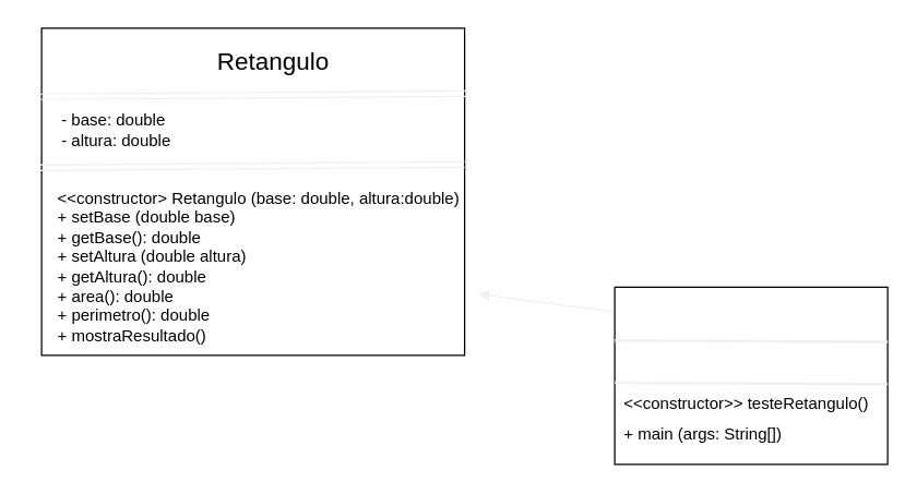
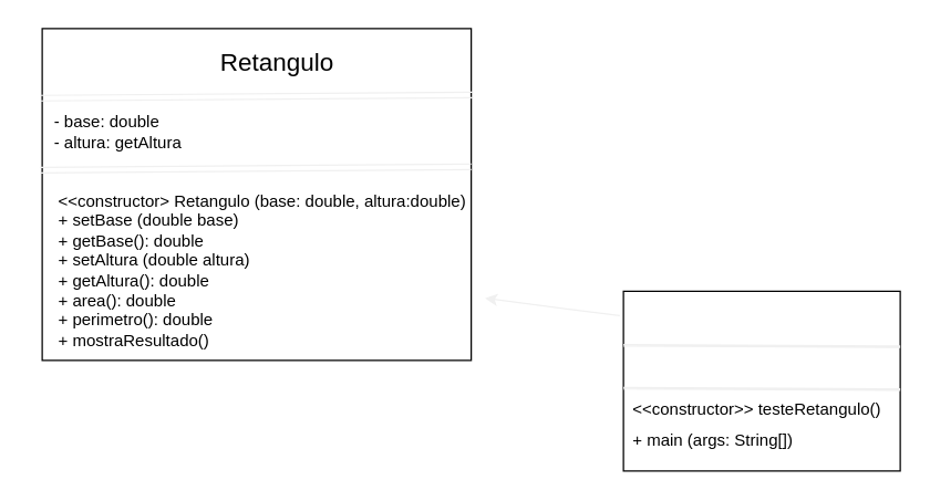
- <mxCell id="4" value="&lt;div style=&quot;text-align: left;&quot;&gt;&lt;span style=&quot;background-color: initial;&quot;&gt;- base: double&lt;/span&gt;&lt;/div&gt;- altura: double" style="text;strokeColor=none;align=center;fillColor=none;html=1;verticalAlign=middle;whiteSpace=wrap;rounded=0;" vertex="1" parent="1"><mxGeometry x="20" y="70" width="130" height="50" as="geometry" /></mxCell>
+ <mxCell id="4" value="&lt;div style=&quot;text-align: left;&quot;&gt;&lt;span style=&quot;background-color: initial;&quot;&gt;- base: double&lt;/span&gt;&lt;/div&gt;- altura: getAltura" style="text;strokeColor=none;align=center;fillColor=none;html=1;verticalAlign=middle;whiteSpace=wrap;rounded=0;" vertex="1" parent="1"><mxGeometry x="20" y="70" width="130" height="50" as="geometry" /></mxCell>
